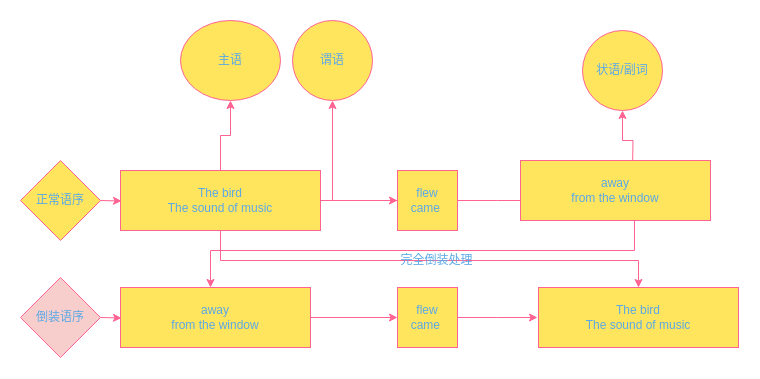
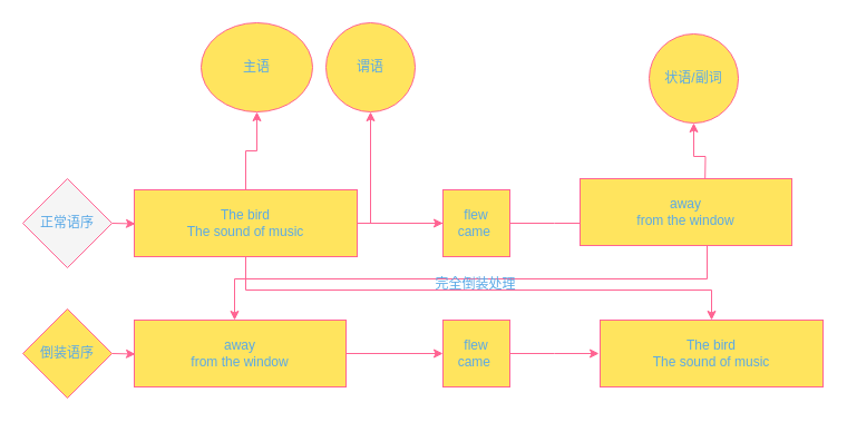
- <mxCell id="22" value="正常语序" style="rhombus;whiteSpace=wrap;html=1;strokeColor=#FF6392;fontColor=#5AA9E6;fillColor=#FFE45E;labelBackgroundColor=none;" parent="1" vertex="1"><mxGeometry x="20" y="160" width="80" height="80" as="geometry" /></mxCell>
+ <mxCell id="22" value="正常语序" style="rhombus;whiteSpace=wrap;html=1;strokeColor=#FF6392;fontColor=#5AA9E6;fillColor=#f5f5f5;labelBackgroundColor=none;" parent="1" vertex="1"><mxGeometry x="20" y="160" width="80" height="80" as="geometry" /></mxCell>
- <mxCell id="24" value="完全倒装处理" style="text;html=1;align=center;verticalAlign=middle;resizable=0;points=[];autosize=1;strokeColor=none;fillColor=none;fontColor=#5AA9E6;labelBackgroundColor=none;" parent="1" vertex="1"><mxGeometry x="386" y="245" width="100" height="30" as="geometry" /></mxCell>
+ <mxCell id="24" value="完全倒装处理" style="text;html=1;align=center;verticalAlign=middle;resizable=0;points=[];autosize=1;strokeColor=none;fillColor=none;fontColor=#5AA9E6;labelBackgroundColor=none;" parent="1" vertex="1"><mxGeometry x="376" y="240" width="100" height="30" as="geometry" /></mxCell>
- <mxCell id="23" value="倒装语序" style="rhombus;whiteSpace=wrap;html=1;strokeColor=#FF6392;fontColor=#5AA9E6;fillColor=#f8cecc;labelBackgroundColor=none;" parent="1" vertex="1"><mxGeometry x="20" y="277" width="80" height="80" as="geometry" /></mxCell>
+ <mxCell id="23" value="倒装语序" style="rhombus;whiteSpace=wrap;html=1;strokeColor=#FF6392;fontColor=#5AA9E6;fillColor=#FFE45E;labelBackgroundColor=none;" parent="1" vertex="1"><mxGeometry x="20" y="277" width="80" height="80" as="geometry" /></mxCell>
